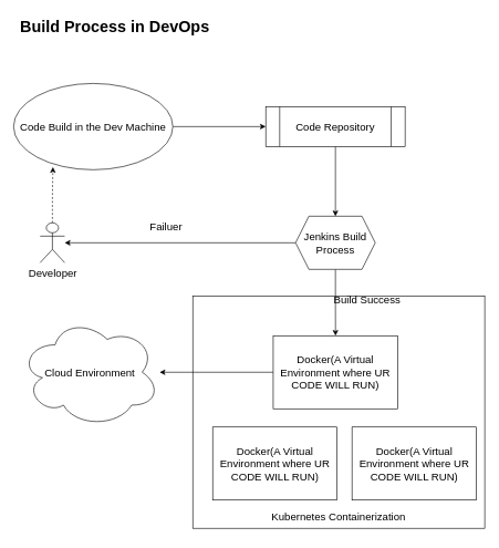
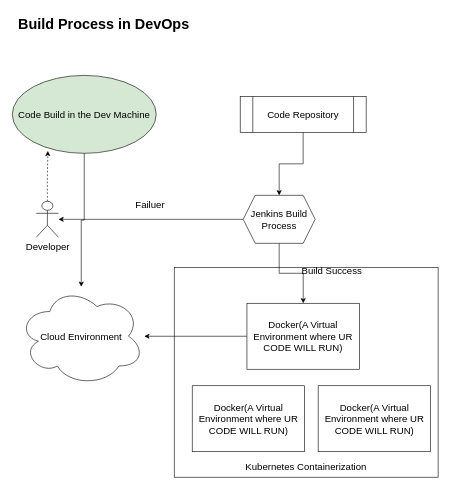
- <mxCell id="5" value="Code Build in the Dev Machine" style="ellipse;whiteSpace=wrap;html=1;fontSize=16;" vertex="1" parent="1"><mxGeometry x="20" y="125" width="240" height="130" as="geometry" /></mxCell>
+ <mxCell id="5" value="Code Build in the Dev Machine" style="ellipse;whiteSpace=wrap;html=1;fontSize=16;fillColor=#d5e8d4;" vertex="1" parent="1"><mxGeometry x="20" y="125" width="240" height="130" as="geometry" /></mxCell>
- <mxCell id="4" value="" style="edgeStyle=orthogonalEdgeStyle;rounded=0;orthogonalLoop=1;jettySize=auto;html=1;fontSize=16;" edge="1" parent="1" source="5" target="7"><mxGeometry relative="1" as="geometry" /></mxCell>
+ <mxCell id="4" value="" style="edgeStyle=orthogonalEdgeStyle;rounded=0;orthogonalLoop=1;jettySize=auto;html=1;fontSize=16;" edge="1" parent="1" source="5" target="13"><mxGeometry relative="1" as="geometry" /></mxCell>
- <mxCell id="10" value="Jenkins Build Process" style="shape=hexagon;perimeter=hexagonPerimeter2;whiteSpace=wrap;html=1;fixedSize=1;fontSize=16;" vertex="1" parent="1"><mxGeometry x="445" y="325" width="120" height="80" as="geometry" /></mxCell>
+ <mxCell id="10" value="Jenkins Build Process" style="shape=hexagon;perimeter=hexagonPerimeter2;whiteSpace=wrap;html=1;fixedSize=1;fontSize=16;" vertex="1" parent="1"><mxGeometry x="405" y="325" width="120" height="80" as="geometry" /></mxCell>
